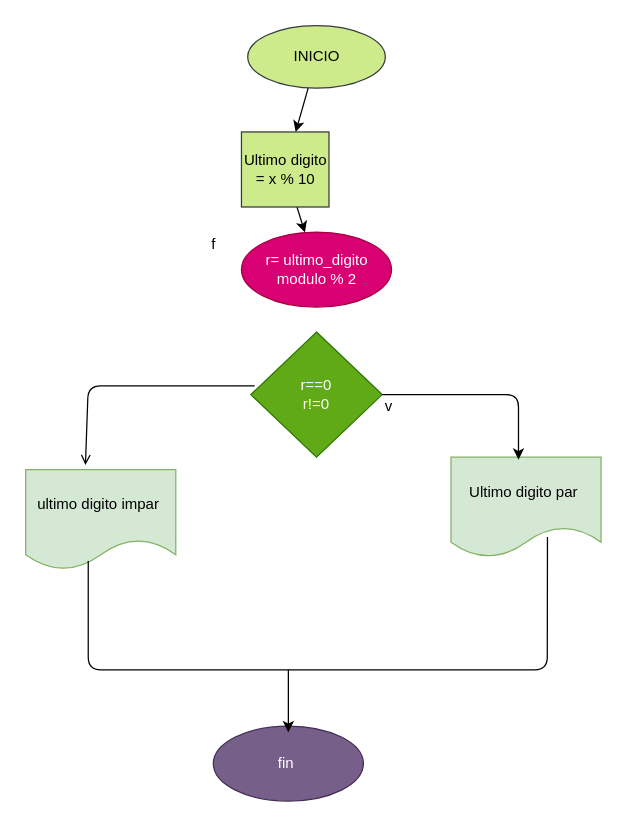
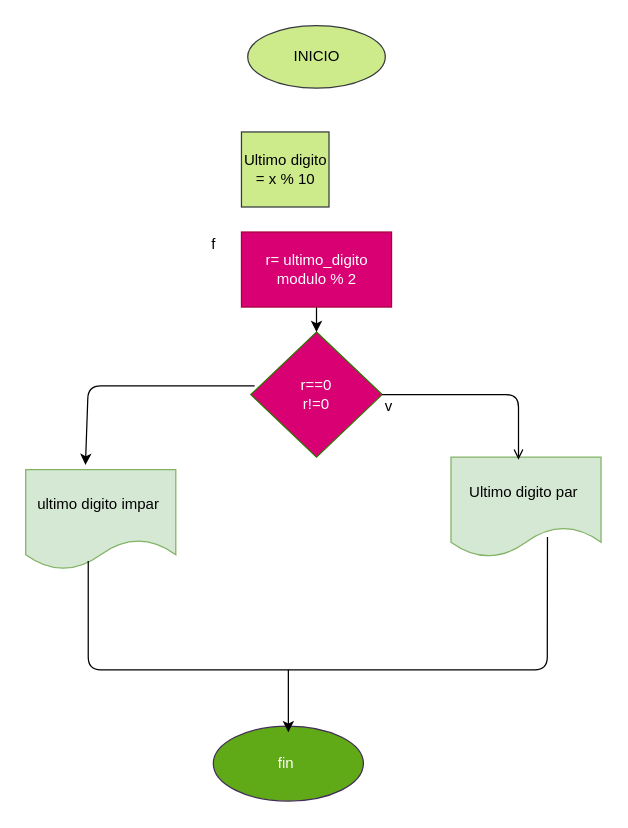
- <mxCell id="2" value="" style="edgeStyle=none;html=1;" parent="1" source="3" target="15" edge="1"><mxGeometry relative="1" as="geometry" /></mxCell>
- <mxCell id="14" value="" style="edgeStyle=none;html=1;fontColor=#000000;" parent="1" source="15" target="17" edge="1"><mxGeometry relative="1" as="geometry" /></mxCell>
- <mxCell id="17" value="&lt;font color=&quot;#ffffff&quot;&gt;r= ultimo_digito&lt;br&gt;modulo % 2&lt;br&gt;&lt;/font&gt;" style="ellipse;whiteSpace=wrap;html=1;fontColor=#ffffff;fillColor=#d80073;strokeColor=#A50040;" parent="1" vertex="1"><mxGeometry x="192.5" y="185" width="120" height="60" as="geometry" /></mxCell>
+ <mxCell id="17" value="&lt;font color=&quot;#ffffff&quot;&gt;r= ultimo_digito&lt;br&gt;modulo % 2&lt;br&gt;&lt;/font&gt;" style="rounded=0;whiteSpace=wrap;html=1;fontColor=#ffffff;fillColor=#d80073;strokeColor=#A50040;" parent="1" vertex="1"><mxGeometry x="192.5" y="185" width="120" height="60" as="geometry" /></mxCell>
+ <mxCell id="16" value="" style="edgeStyle=none;html=1;fontColor=#000000;" parent="1" source="17" target="6" edge="1"><mxGeometry relative="1" as="geometry" /></mxCell>
- <mxCell id="6" value="r==0&lt;br&gt;r!=0" style="rhombus;whiteSpace=wrap;html=1;fillColor=#60a917;strokeColor=#2D7600;fontColor=#ffffff;" parent="1" vertex="1"><mxGeometry x="200" y="265" width="105" height="100" as="geometry" /></mxCell>
+ <mxCell id="6" value="r==0&lt;br&gt;r!=0" style="rhombus;whiteSpace=wrap;html=1;fillColor=#d80073;strokeColor=#2D7600;fontColor=#ffffff;" parent="1" vertex="1"><mxGeometry x="200" y="265" width="105" height="100" as="geometry" /></mxCell>
- <mxCell id="7" value="" style="endArrow=classic;html=1;exitX=1;exitY=0.5;exitDx=0;exitDy=0;entryX=0.45;entryY=0.025;entryDx=0;entryDy=0;entryPerimeter=0;" parent="1" source="6" target="4" edge="1"><mxGeometry width="50" height="50" relative="1" as="geometry"><mxPoint x="230" y="425" as="sourcePoint" /><mxPoint x="280" y="375" as="targetPoint" /><Array as="points"><mxPoint x="414" y="315" /></Array></mxGeometry></mxCell>
+ <mxCell id="7" value="" style="endArrow=open;html=1;exitX=1;exitY=0.5;exitDx=0;exitDy=0;entryX=0.45;entryY=0.025;entryDx=0;entryDy=0;entryPerimeter=0;" parent="1" source="6" target="4" edge="1"><mxGeometry width="50" height="50" relative="1" as="geometry"><mxPoint x="230" y="425" as="sourcePoint" /><mxPoint x="280" y="375" as="targetPoint" /><Array as="points"><mxPoint x="414" y="315" /></Array></mxGeometry></mxCell>
- <mxCell id="9" value="" style="endArrow=open;html=1;exitX=0.029;exitY=0.43;exitDx=0;exitDy=0;exitPerimeter=0;entryX=0.398;entryY=-0.047;entryDx=0;entryDy=0;entryPerimeter=0;" parent="1" source="6" target="8" edge="1"><mxGeometry width="50" height="50" relative="1" as="geometry"><mxPoint x="210" y="435" as="sourcePoint" /><mxPoint x="140" y="355" as="targetPoint" /><Array as="points"><mxPoint x="70" y="308" /></Array></mxGeometry></mxCell>
+ <mxCell id="9" value="" style="endArrow=classic;html=1;exitX=0.029;exitY=0.43;exitDx=0;exitDy=0;exitPerimeter=0;entryX=0.398;entryY=-0.047;entryDx=0;entryDy=0;entryPerimeter=0;" parent="1" source="6" target="8" edge="1"><mxGeometry width="50" height="50" relative="1" as="geometry"><mxPoint x="210" y="435" as="sourcePoint" /><mxPoint x="140" y="355" as="targetPoint" /><Array as="points"><mxPoint x="70" y="308" /></Array></mxGeometry></mxCell>
- <mxCell id="5" value="fin&amp;nbsp;" style="ellipse;whiteSpace=wrap;html=1;fillColor=#76608a;strokeColor=#432D57;fontColor=#ffffff;" parent="1" vertex="1"><mxGeometry x="170" y="580" width="120" height="60" as="geometry" /></mxCell>
+ <mxCell id="5" value="fin&amp;nbsp;" style="ellipse;whiteSpace=wrap;html=1;fillColor=#60a917;strokeColor=#432D57;fontColor=#ffffff;" parent="1" vertex="1"><mxGeometry x="170" y="580" width="120" height="60" as="geometry" /></mxCell>
